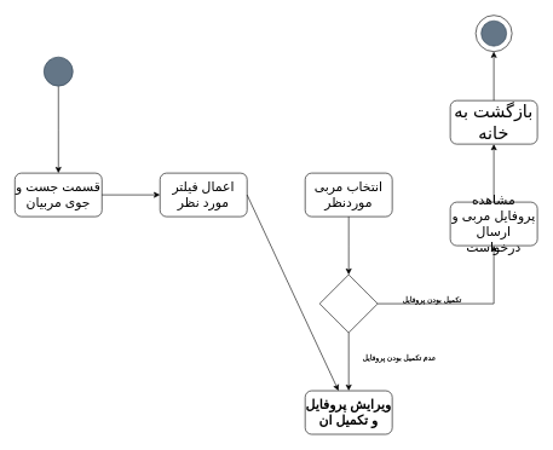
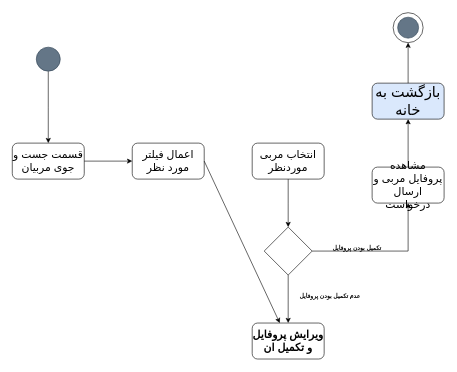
- <mxCell id="10" value="&lt;span style=&quot;font-size: 24px&quot;&gt;بازگشت به خانه&lt;/span&gt;" style="rounded=1;whiteSpace=wrap;html=1;" vertex="1" parent="1"><mxGeometry x="620" y="138" width="120" height="60" as="geometry" /></mxCell>
+ <mxCell id="10" value="&lt;span style=&quot;font-size: 24px&quot;&gt;بازگشت به خانه&lt;/span&gt;" style="rounded=1;whiteSpace=wrap;html=1;fillColor=#dae8fc;" vertex="1" parent="1"><mxGeometry x="620" y="138" width="120" height="60" as="geometry" /></mxCell>
